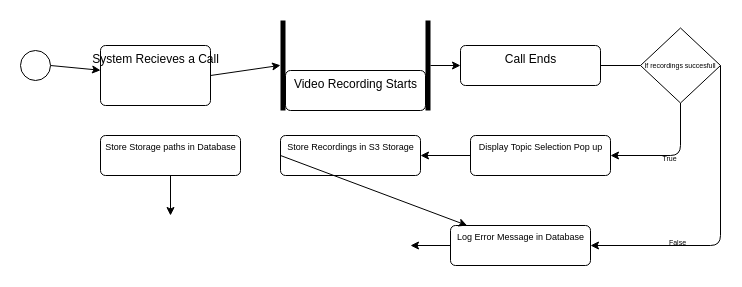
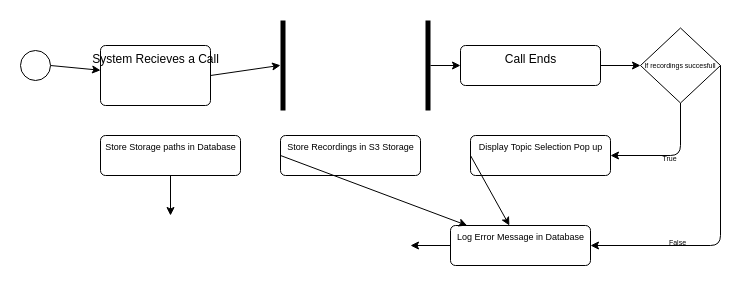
- <mxCell id="9" style="edgeStyle=none;html=1;exitX=1;exitY=0.5;exitDx=0;exitDy=0;entryX=0;entryY=0.5;entryDx=0;entryDy=0;fontSize=7;endArrow=none;" edge="1" parent="1" source="10" target="15"><mxGeometry relative="1" as="geometry" /></mxCell>
+ <mxCell id="9" style="edgeStyle=none;html=1;exitX=1;exitY=0.5;exitDx=0;exitDy=0;entryX=0;entryY=0.5;entryDx=0;entryDy=0;fontSize=7;" edge="1" parent="1" source="10" target="15"><mxGeometry relative="1" as="geometry" /></mxCell>
- <mxCell id="5" value="Video Recording Starts&lt;br&gt;" style="html=1;align=center;verticalAlign=top;rounded=1;absoluteArcSize=1;arcSize=10;dashed=0;fillColor=none;" vertex="1" parent="1"><mxGeometry x="285" y="70" width="140" height="40" as="geometry" /></mxCell>
- <mxCell id="18" style="edgeStyle=none;html=1;exitX=0;exitY=0.5;exitDx=0;exitDy=0;fontSize=9;entryX=1;entryY=0.5;entryDx=0;entryDy=0;" edge="1" parent="1" source="19" target="22"><mxGeometry relative="1" as="geometry"><mxPoint x="380" y="155.2" as="targetPoint" /></mxGeometry></mxCell>
+ <mxCell id="18" style="edgeStyle=none;html=1;exitX=0;exitY=0.5;exitDx=0;exitDy=0;fontSize=9;" edge="1" parent="1" source="19" target="17"><mxGeometry relative="1" as="geometry"><mxPoint x="380" y="155.2" as="targetPoint" /></mxGeometry></mxCell>
